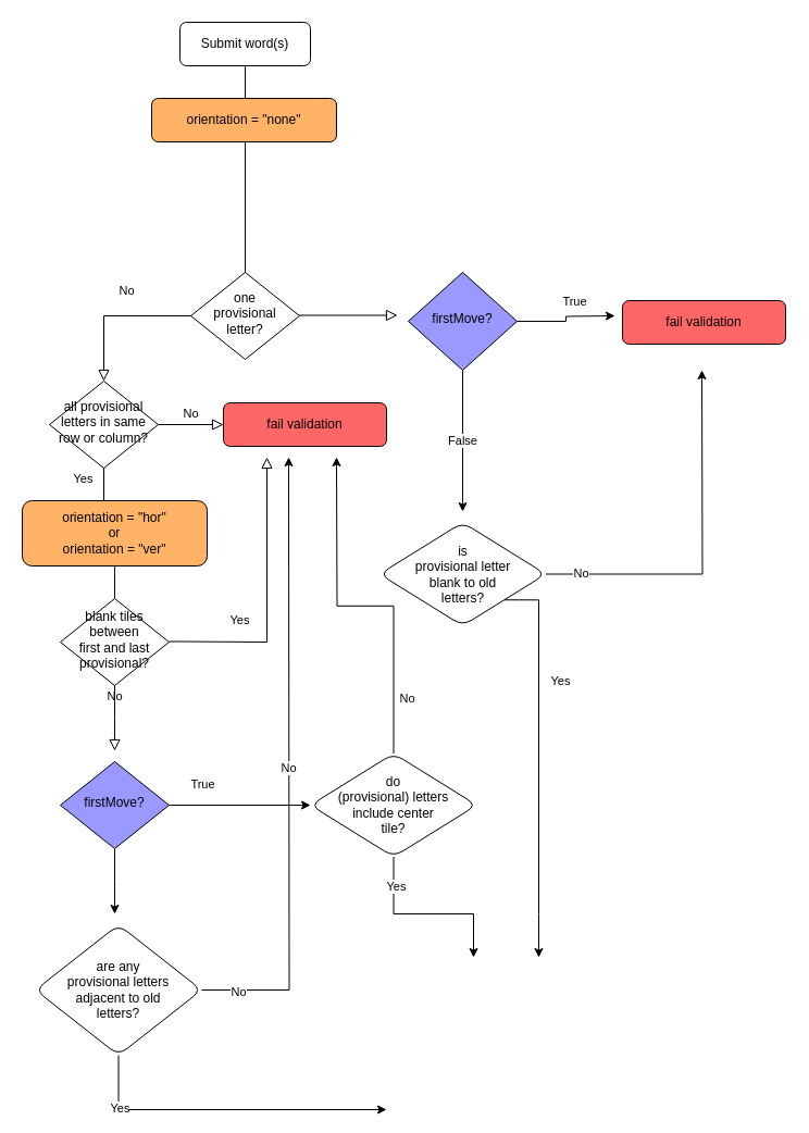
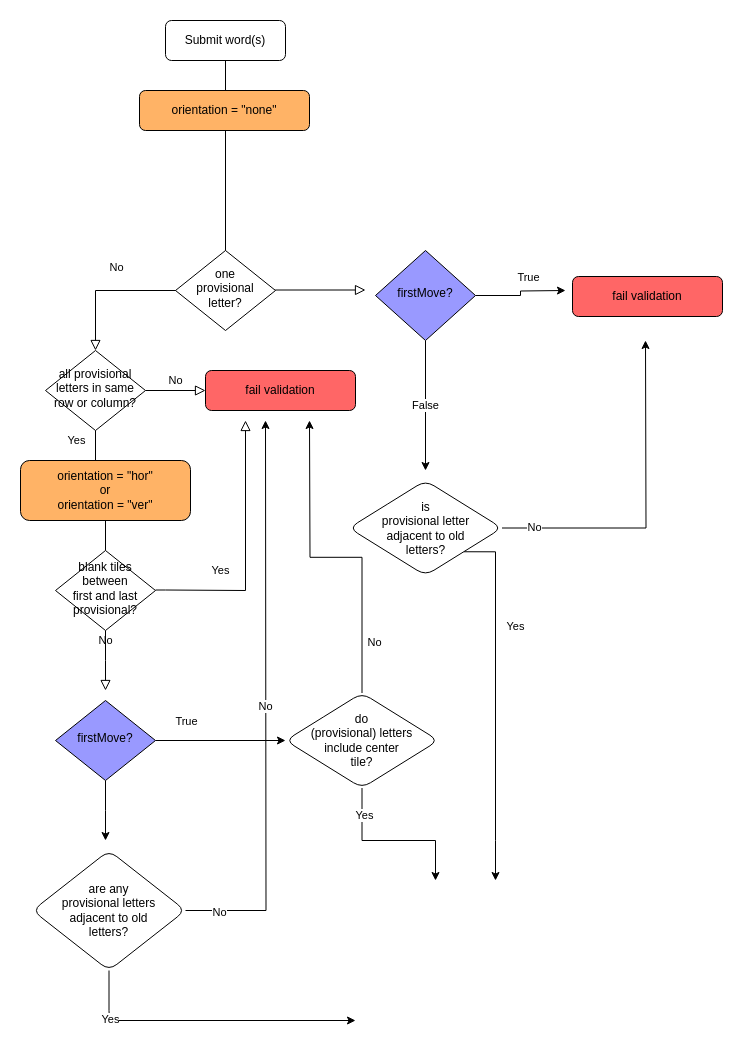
- <mxCell id="40" value="&lt;span&gt;is&lt;br&gt;provisional letter&lt;br&gt;blank to old&lt;br&gt;letters?&lt;/span&gt;" style="rhombus;whiteSpace=wrap;html=1;rounded=1;shadow=0;strokeWidth=1;glass=0;" vertex="1" parent="1"><mxGeometry x="348.5" y="480" width="153" height="95" as="geometry" /></mxCell>
+ <mxCell id="40" value="&lt;span&gt;is&lt;br&gt;provisional letter&lt;br&gt;adjacent to old&lt;br&gt;letters?&lt;/span&gt;" style="rhombus;whiteSpace=wrap;html=1;rounded=1;shadow=0;strokeWidth=1;glass=0;" vertex="1" parent="1"><mxGeometry x="348.5" y="480" width="153" height="95" as="geometry" /></mxCell>
